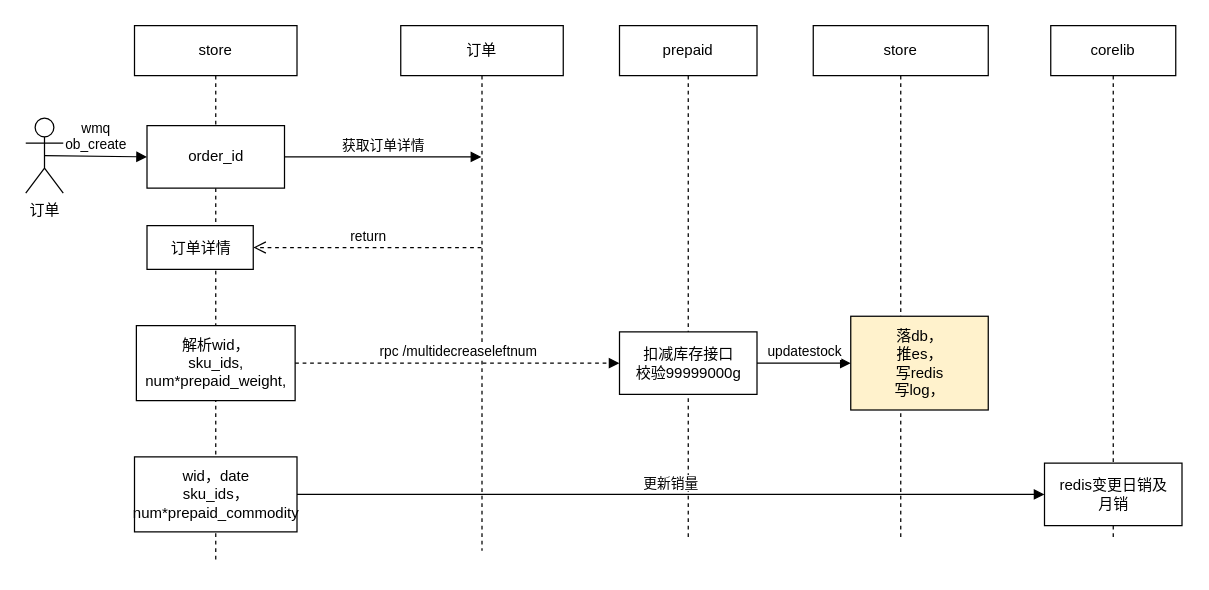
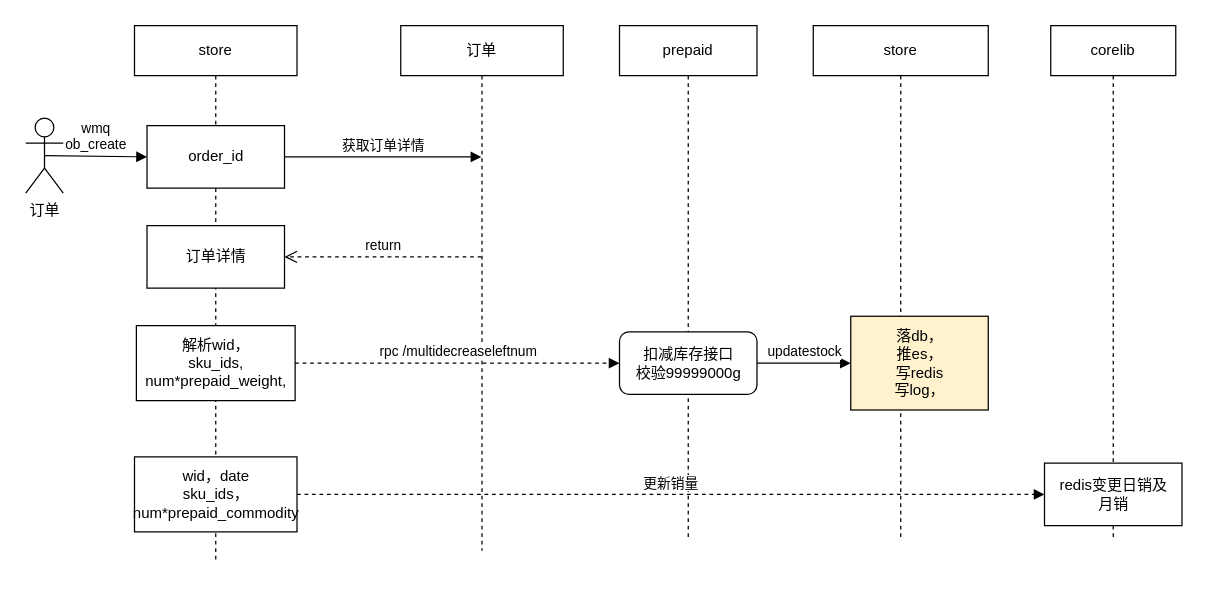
- <mxCell id="13" value="订单详情" style="html=1;" vertex="1" parent="1"><mxGeometry x="117" y="180" width="85" height="35" as="geometry" /></mxCell>
+ <mxCell id="13" value="订单详情" style="html=1;" vertex="1" parent="1"><mxGeometry x="117" y="180" width="110" height="50" as="geometry" /></mxCell>
- <mxCell id="16" value="扣减库存接口&lt;br&gt;校验99999000g&lt;br&gt;" style="html=1;" vertex="1" parent="1"><mxGeometry x="495" y="265" width="110" height="50" as="geometry" /></mxCell>
+ <mxCell id="16" value="扣减库存接口&lt;br&gt;校验99999000g&lt;br&gt;" style="html=1;rounded=1;" vertex="1" parent="1"><mxGeometry x="495" y="265" width="110" height="50" as="geometry" /></mxCell>
- <mxCell id="18" value="更新销量" style="html=1;verticalAlign=bottom;endArrow=block;exitX=1;exitY=0.5;exitDx=0;exitDy=0;" edge="1" parent="1" source="3" target="19"><mxGeometry width="80" relative="1" as="geometry"><mxPoint x="240" y="400" as="sourcePoint" /><mxPoint x="810" y="400" as="targetPoint" /></mxGeometry></mxCell>
+ <mxCell id="18" value="更新销量" style="html=1;verticalAlign=bottom;endArrow=block;exitX=1;exitY=0.5;exitDx=0;exitDy=0;dashed=1;" edge="1" parent="1" source="3" target="19"><mxGeometry width="80" relative="1" as="geometry"><mxPoint x="240" y="400" as="sourcePoint" /><mxPoint x="810" y="400" as="targetPoint" /></mxGeometry></mxCell>
